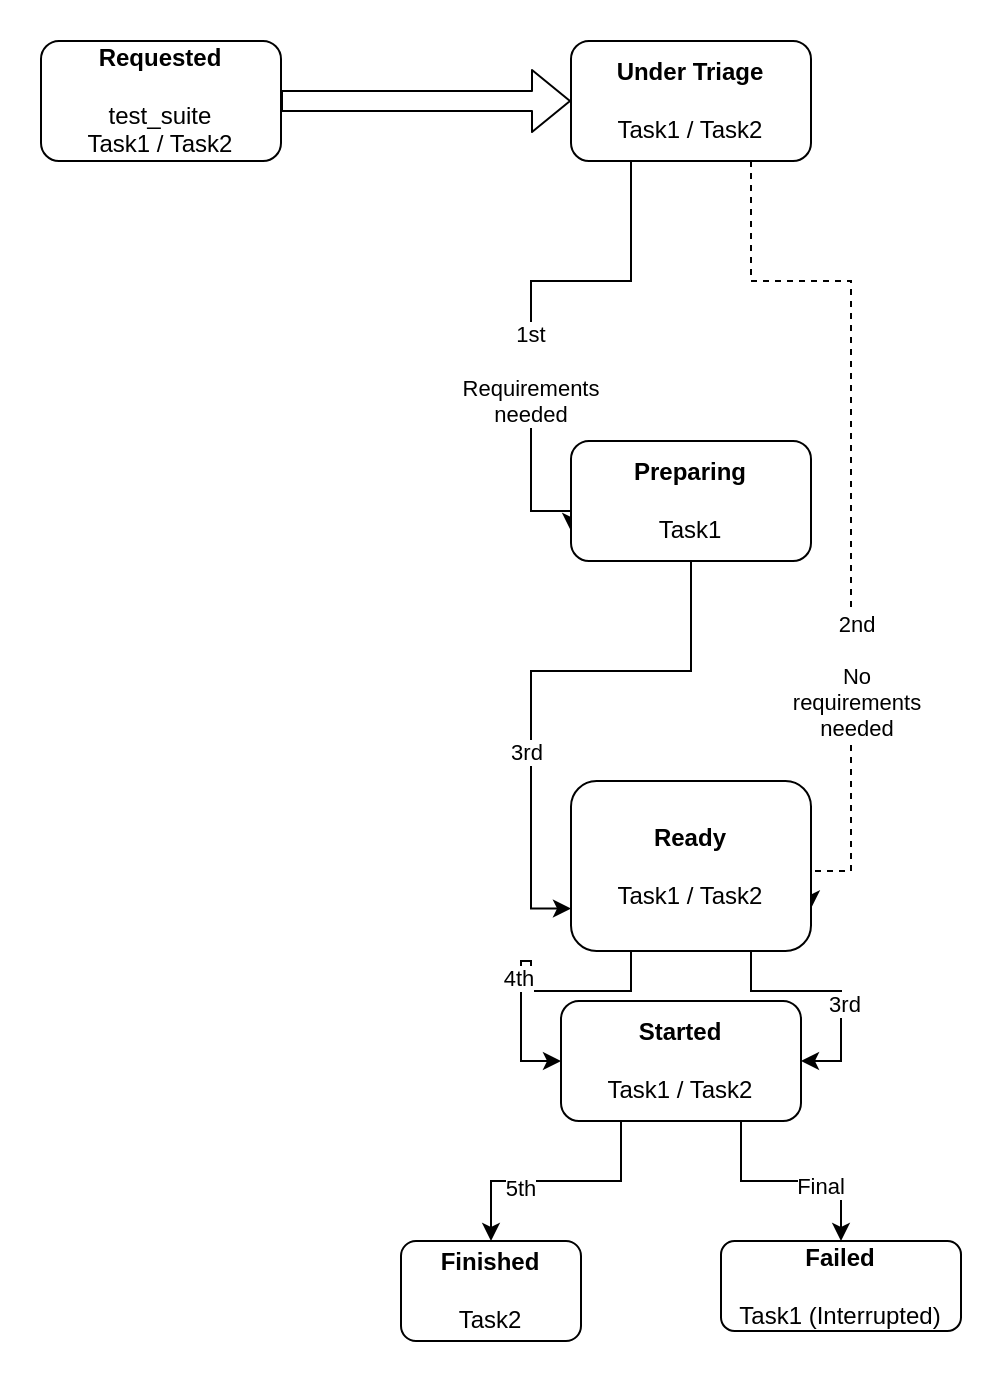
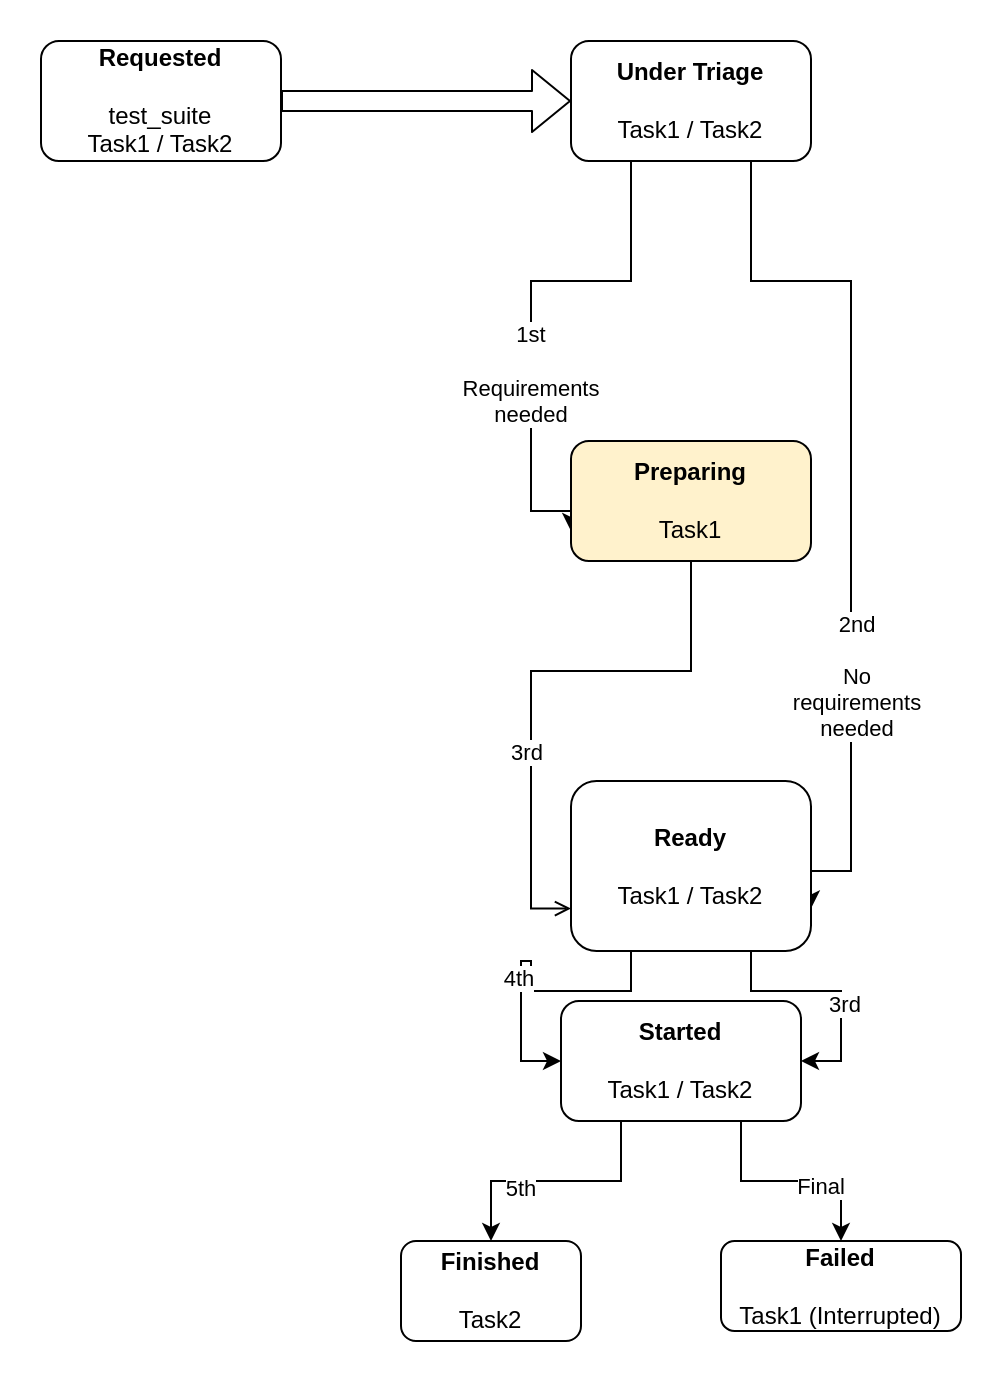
- <mxCell id="5" style="edgeStyle=orthogonalEdgeStyle;rounded=0;orthogonalLoop=1;jettySize=auto;html=1;exitX=0.75;exitY=1;exitDx=0;exitDy=0;entryX=1;entryY=0.75;entryDx=0;entryDy=0;dashed=1;" parent="1" source="7" target="15" edge="1"><mxGeometry relative="1" as="geometry"><Array as="points"><mxPoint x="375" y="140" /><mxPoint x="425" y="140" /><mxPoint x="425" y="435" /></Array></mxGeometry></mxCell>
+ <mxCell id="5" style="edgeStyle=orthogonalEdgeStyle;rounded=0;orthogonalLoop=1;jettySize=auto;html=1;exitX=0.75;exitY=1;exitDx=0;exitDy=0;entryX=1;entryY=0.75;entryDx=0;entryDy=0;" parent="1" source="7" target="15" edge="1"><mxGeometry relative="1" as="geometry"><Array as="points"><mxPoint x="375" y="140" /><mxPoint x="425" y="140" /><mxPoint x="425" y="435" /></Array></mxGeometry></mxCell>
- <mxCell id="10" value="&lt;b&gt;Preparing&lt;/b&gt;&lt;br&gt;&lt;br&gt;Task1" style="rounded=1;whiteSpace=wrap;html=1;" parent="1" vertex="1"><mxGeometry x="285" y="220" width="120" height="60" as="geometry" /></mxCell>
+ <mxCell id="10" value="&lt;b&gt;Preparing&lt;/b&gt;&lt;br&gt;&lt;br&gt;Task1" style="rounded=1;whiteSpace=wrap;html=1;fillColor=#fff2cc;" parent="1" vertex="1"><mxGeometry x="285" y="220" width="120" height="60" as="geometry" /></mxCell>
- <mxCell id="8" style="edgeStyle=orthogonalEdgeStyle;rounded=0;orthogonalLoop=1;jettySize=auto;html=1;exitX=0.5;exitY=1;exitDx=0;exitDy=0;entryX=0;entryY=0.75;entryDx=0;entryDy=0;" parent="1" source="10" target="15" edge="1"><mxGeometry relative="1" as="geometry" /></mxCell>
+ <mxCell id="8" style="edgeStyle=orthogonalEdgeStyle;rounded=0;orthogonalLoop=1;jettySize=auto;html=1;exitX=0.5;exitY=1;exitDx=0;exitDy=0;entryX=0;entryY=0.75;entryDx=0;entryDy=0;endArrow=open;" parent="1" source="10" target="15" edge="1"><mxGeometry relative="1" as="geometry" /></mxCell>
